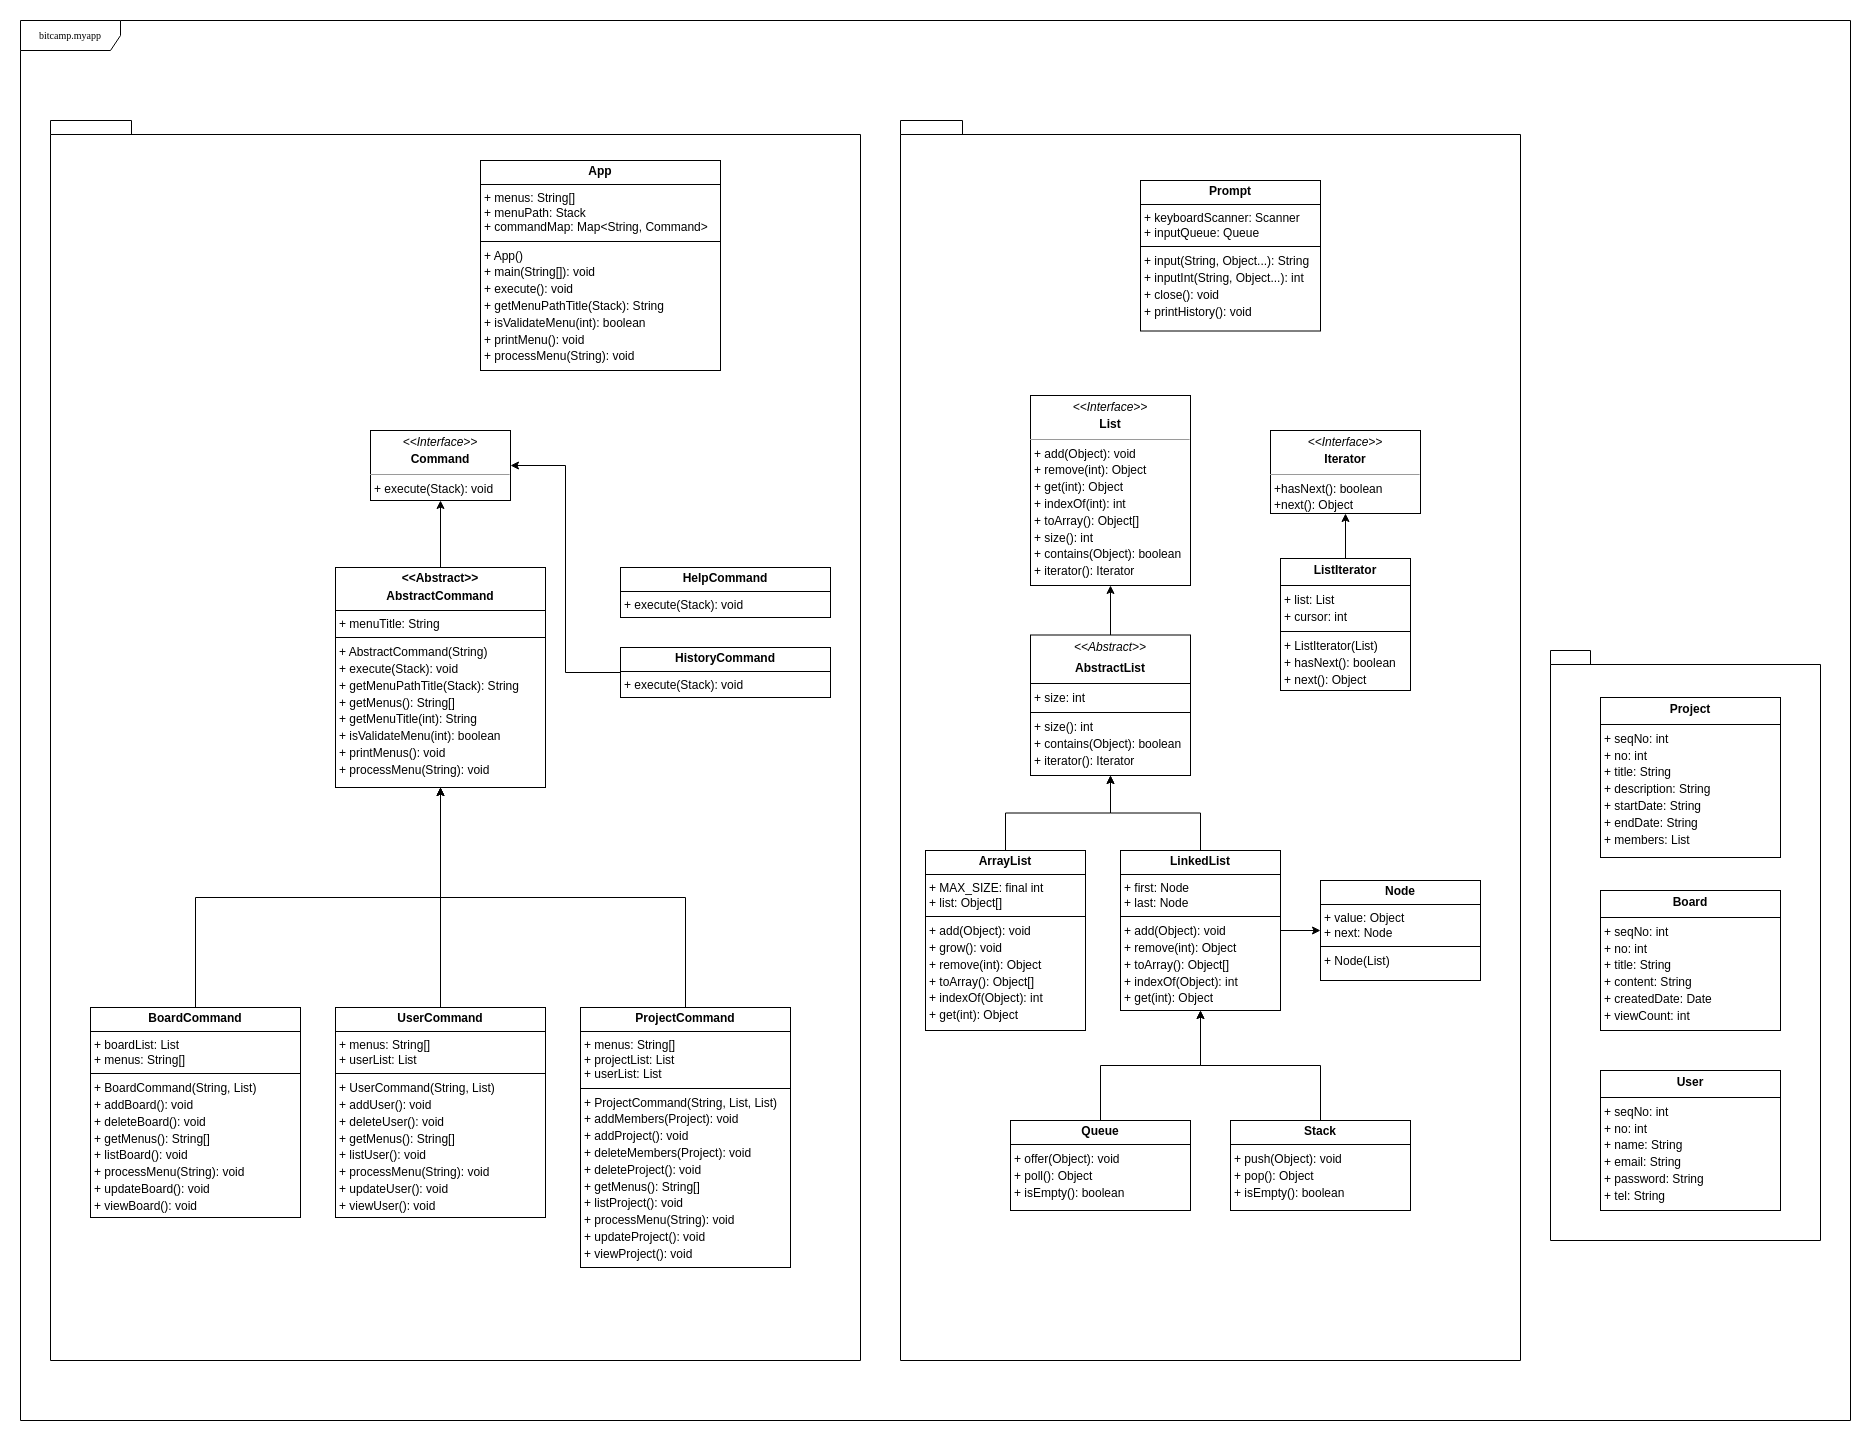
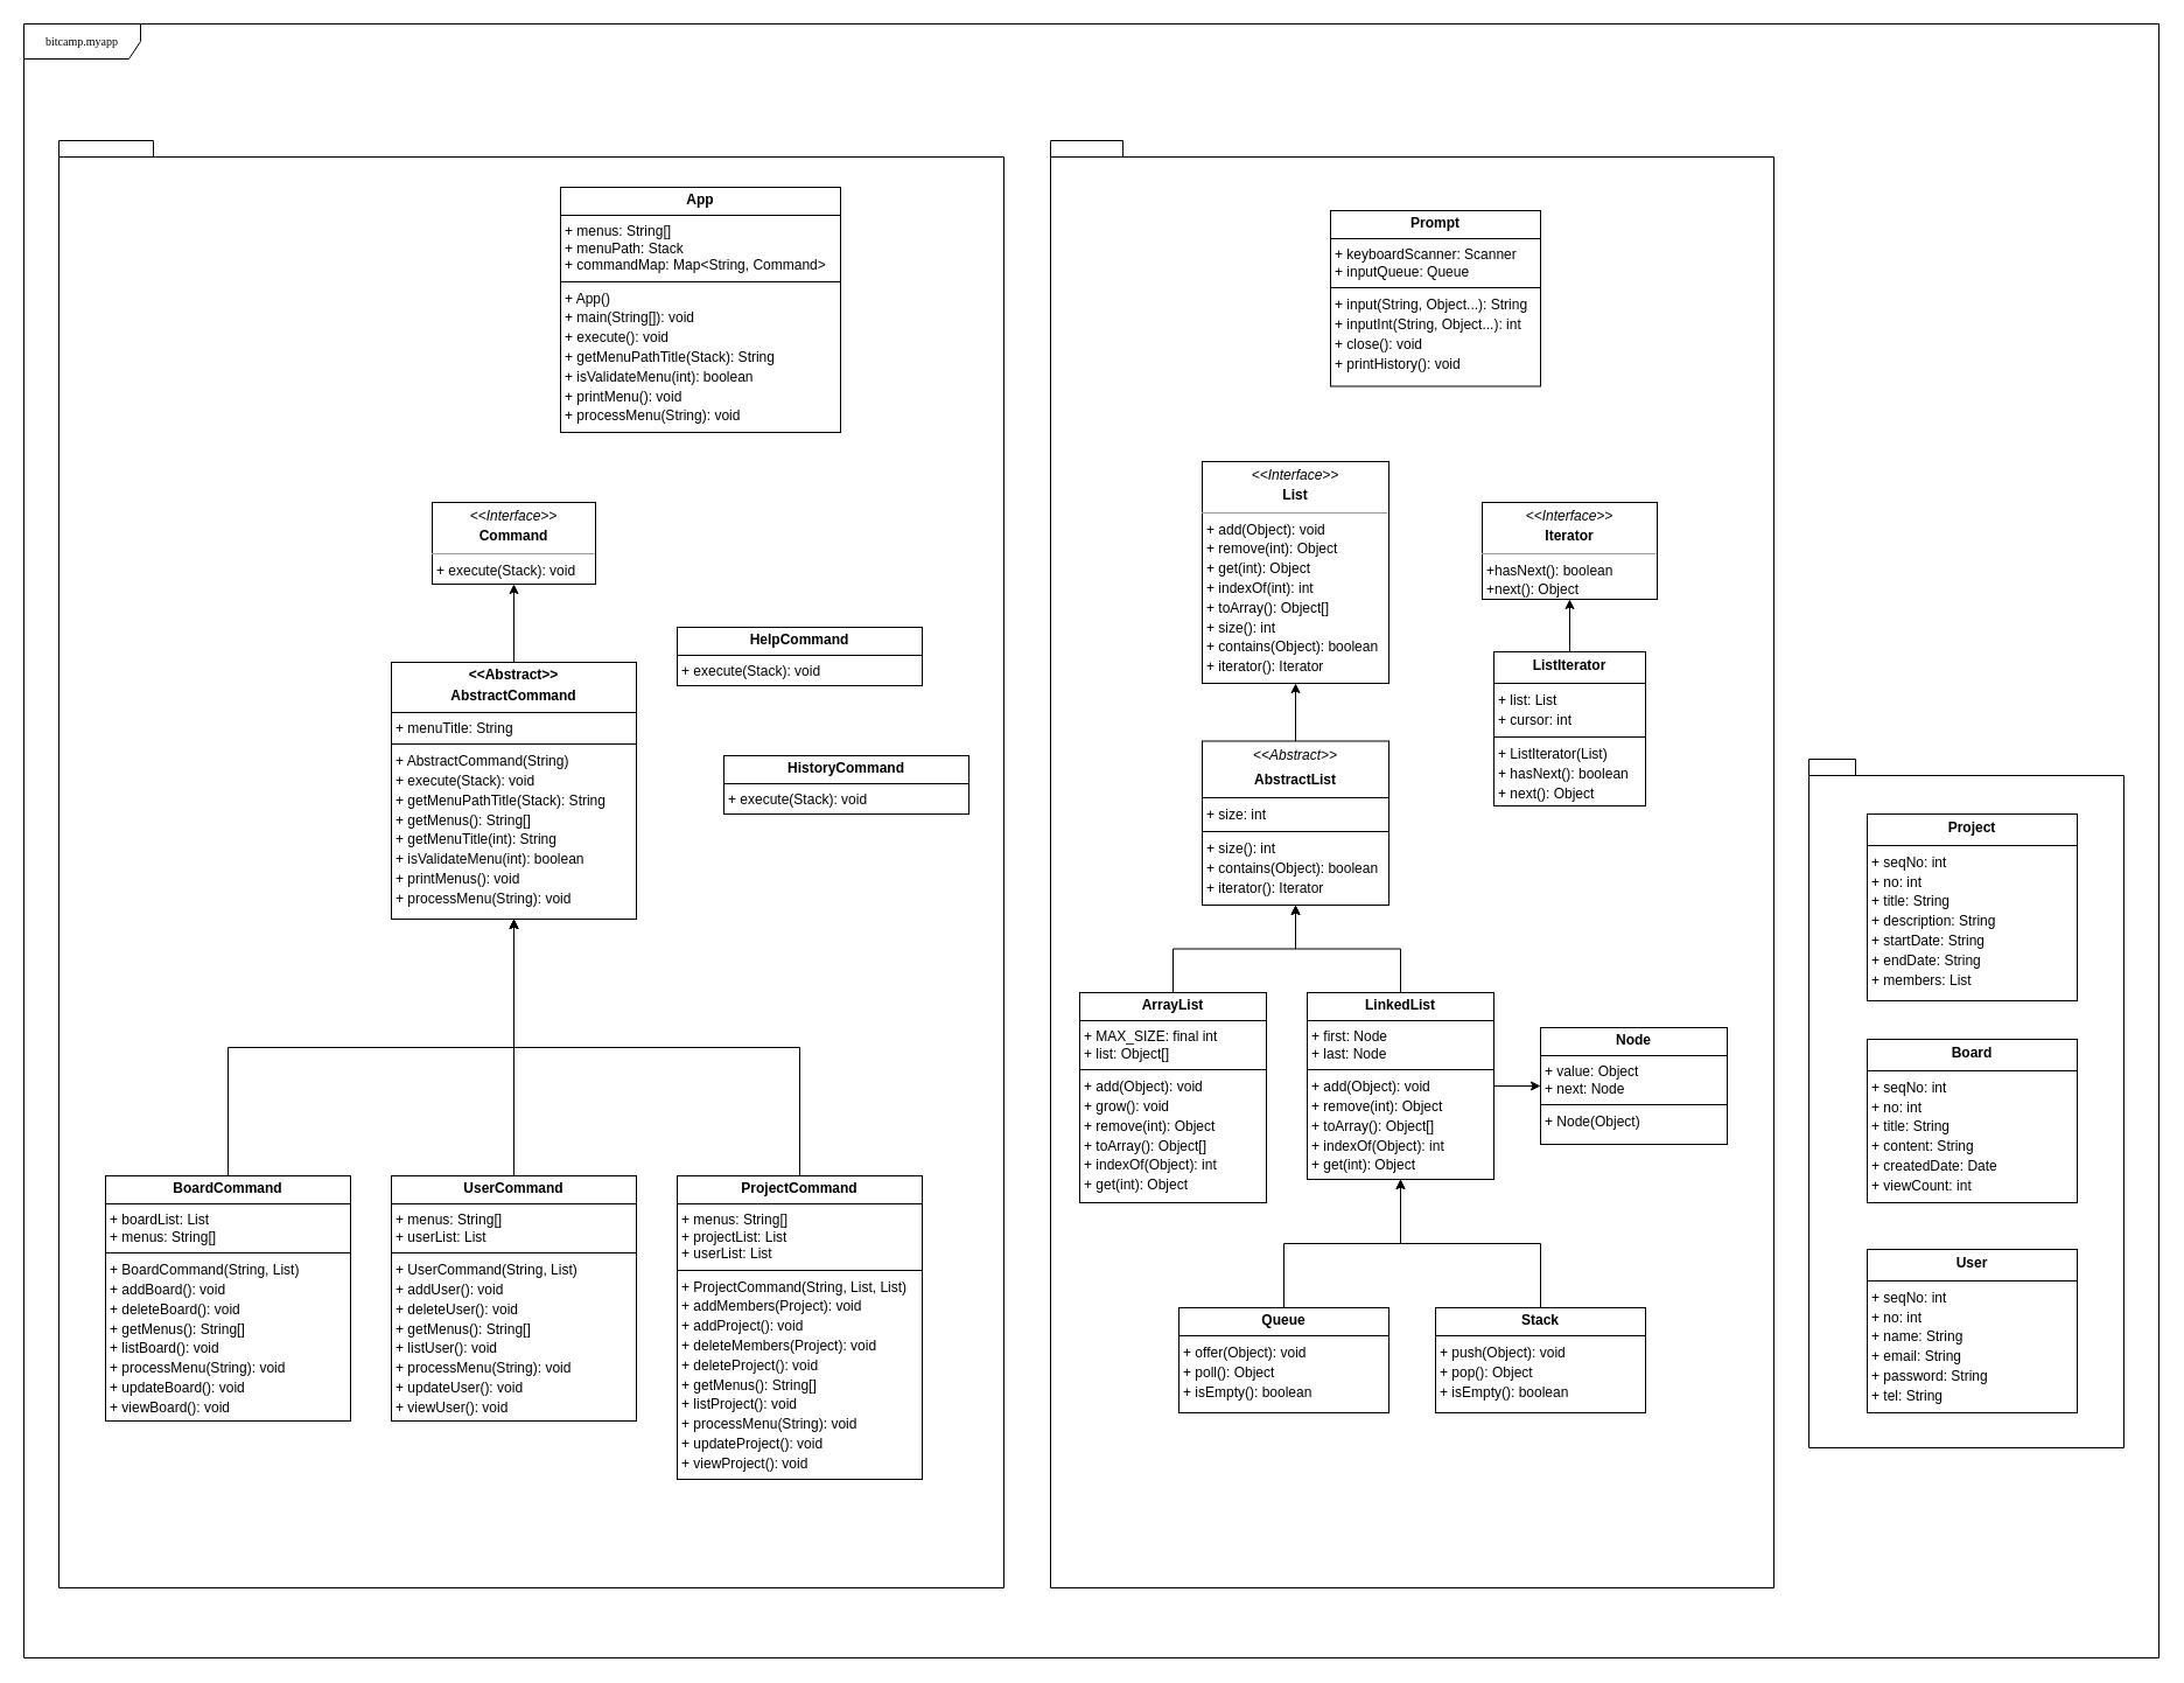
- <mxCell id="33" style="edgeStyle=orthogonalEdgeStyle;rounded=0;orthogonalLoop=1;jettySize=auto;html=1;exitX=0;exitY=0.5;exitDx=0;exitDy=0;entryX=1;entryY=0.5;entryDx=0;entryDy=0;" edge="1" parent="1" source="34" target="10"><mxGeometry relative="1" as="geometry" /></mxCell>
- <mxCell id="32" value="&lt;p style=&quot;margin:0px;margin-top:4px;text-align:center;&quot;&gt;&lt;b&gt;HelpCommand&lt;/b&gt;&lt;/p&gt;&lt;hr size=&quot;1&quot; style=&quot;border-style:solid;&quot;&gt;&lt;p style=&quot;margin:0px;margin-left:4px;&quot;&gt;+ execute(Stack): void&lt;/p&gt;" style="verticalAlign=top;align=left;overflow=fill;html=1;whiteSpace=wrap;" vertex="1" parent="1"><mxGeometry x="620" y="567" width="210" height="50" as="geometry" /></mxCell>
+ <mxCell id="32" value="&lt;p style=&quot;margin:0px;margin-top:4px;text-align:center;&quot;&gt;&lt;b&gt;HelpCommand&lt;/b&gt;&lt;/p&gt;&lt;hr size=&quot;1&quot; style=&quot;border-style:solid;&quot;&gt;&lt;p style=&quot;margin:0px;margin-left:4px;&quot;&gt;+ execute(Stack): void&lt;/p&gt;" style="verticalAlign=top;align=left;overflow=fill;html=1;whiteSpace=wrap;" vertex="1" parent="1"><mxGeometry x="580" y="537" width="210" height="50" as="geometry" /></mxCell>
- <mxCell id="19" value="&lt;p style=&quot;margin:0px;margin-top:4px;text-align:center;&quot;&gt;&lt;b&gt;Node&lt;/b&gt;&lt;/p&gt;&lt;hr size=&quot;1&quot; style=&quot;border-style:solid;&quot;&gt;&lt;p style=&quot;margin:0px;margin-left:4px;&quot;&gt;+ value: Object&lt;br&gt;&lt;/p&gt;&lt;p style=&quot;margin:0px;margin-left:4px;&quot;&gt;+ next: Node&lt;/p&gt;&lt;hr size=&quot;1&quot; style=&quot;border-style:solid;&quot;&gt;&lt;p style=&quot;margin: 0px 0px 0px 4px; line-height: 140%;&quot;&gt;+ Node(List)&lt;br&gt;&lt;/p&gt;" style="verticalAlign=top;align=left;overflow=fill;html=1;whiteSpace=wrap;" vertex="1" parent="1"><mxGeometry x="1320" y="880" width="160" height="100" as="geometry" /></mxCell>
+ <mxCell id="19" value="&lt;p style=&quot;margin:0px;margin-top:4px;text-align:center;&quot;&gt;&lt;b&gt;Node&lt;/b&gt;&lt;/p&gt;&lt;hr size=&quot;1&quot; style=&quot;border-style:solid;&quot;&gt;&lt;p style=&quot;margin:0px;margin-left:4px;&quot;&gt;+ value: Object&lt;br&gt;&lt;/p&gt;&lt;p style=&quot;margin:0px;margin-left:4px;&quot;&gt;+ next: Node&lt;/p&gt;&lt;hr size=&quot;1&quot; style=&quot;border-style:solid;&quot;&gt;&lt;p style=&quot;margin: 0px 0px 0px 4px; line-height: 140%;&quot;&gt;+ Node(Object)&lt;br&gt;&lt;/p&gt;" style="verticalAlign=top;align=left;overflow=fill;html=1;whiteSpace=wrap;" vertex="1" parent="1"><mxGeometry x="1320" y="880" width="160" height="100" as="geometry" /></mxCell>
